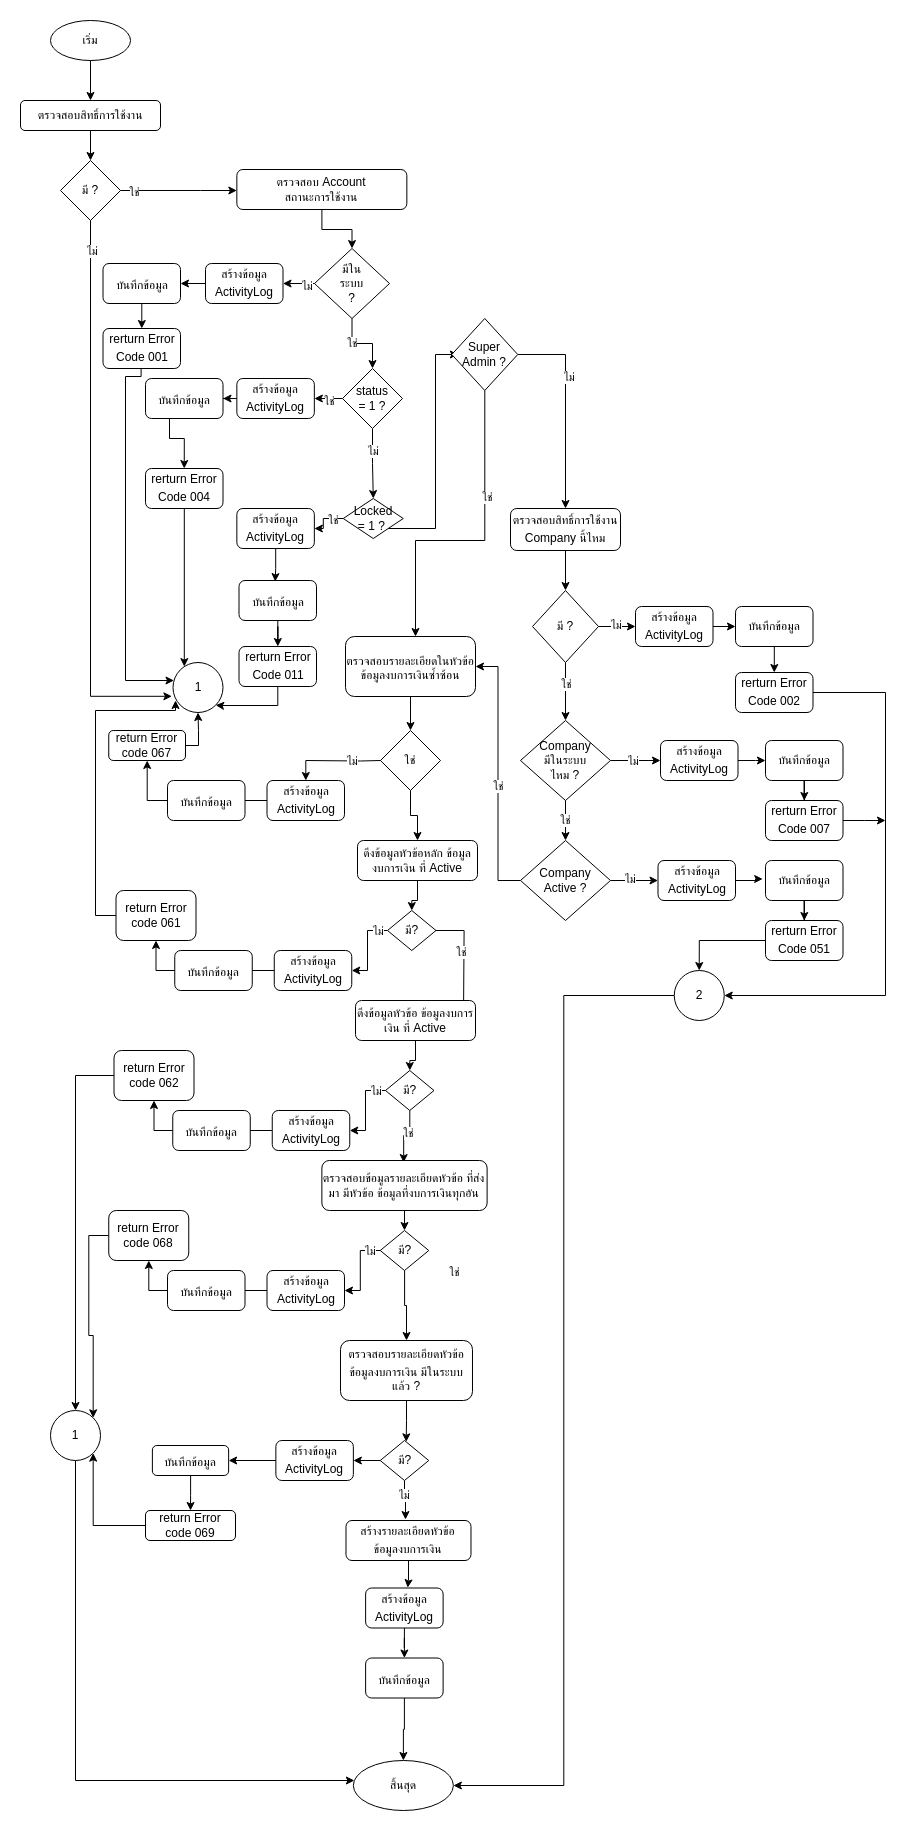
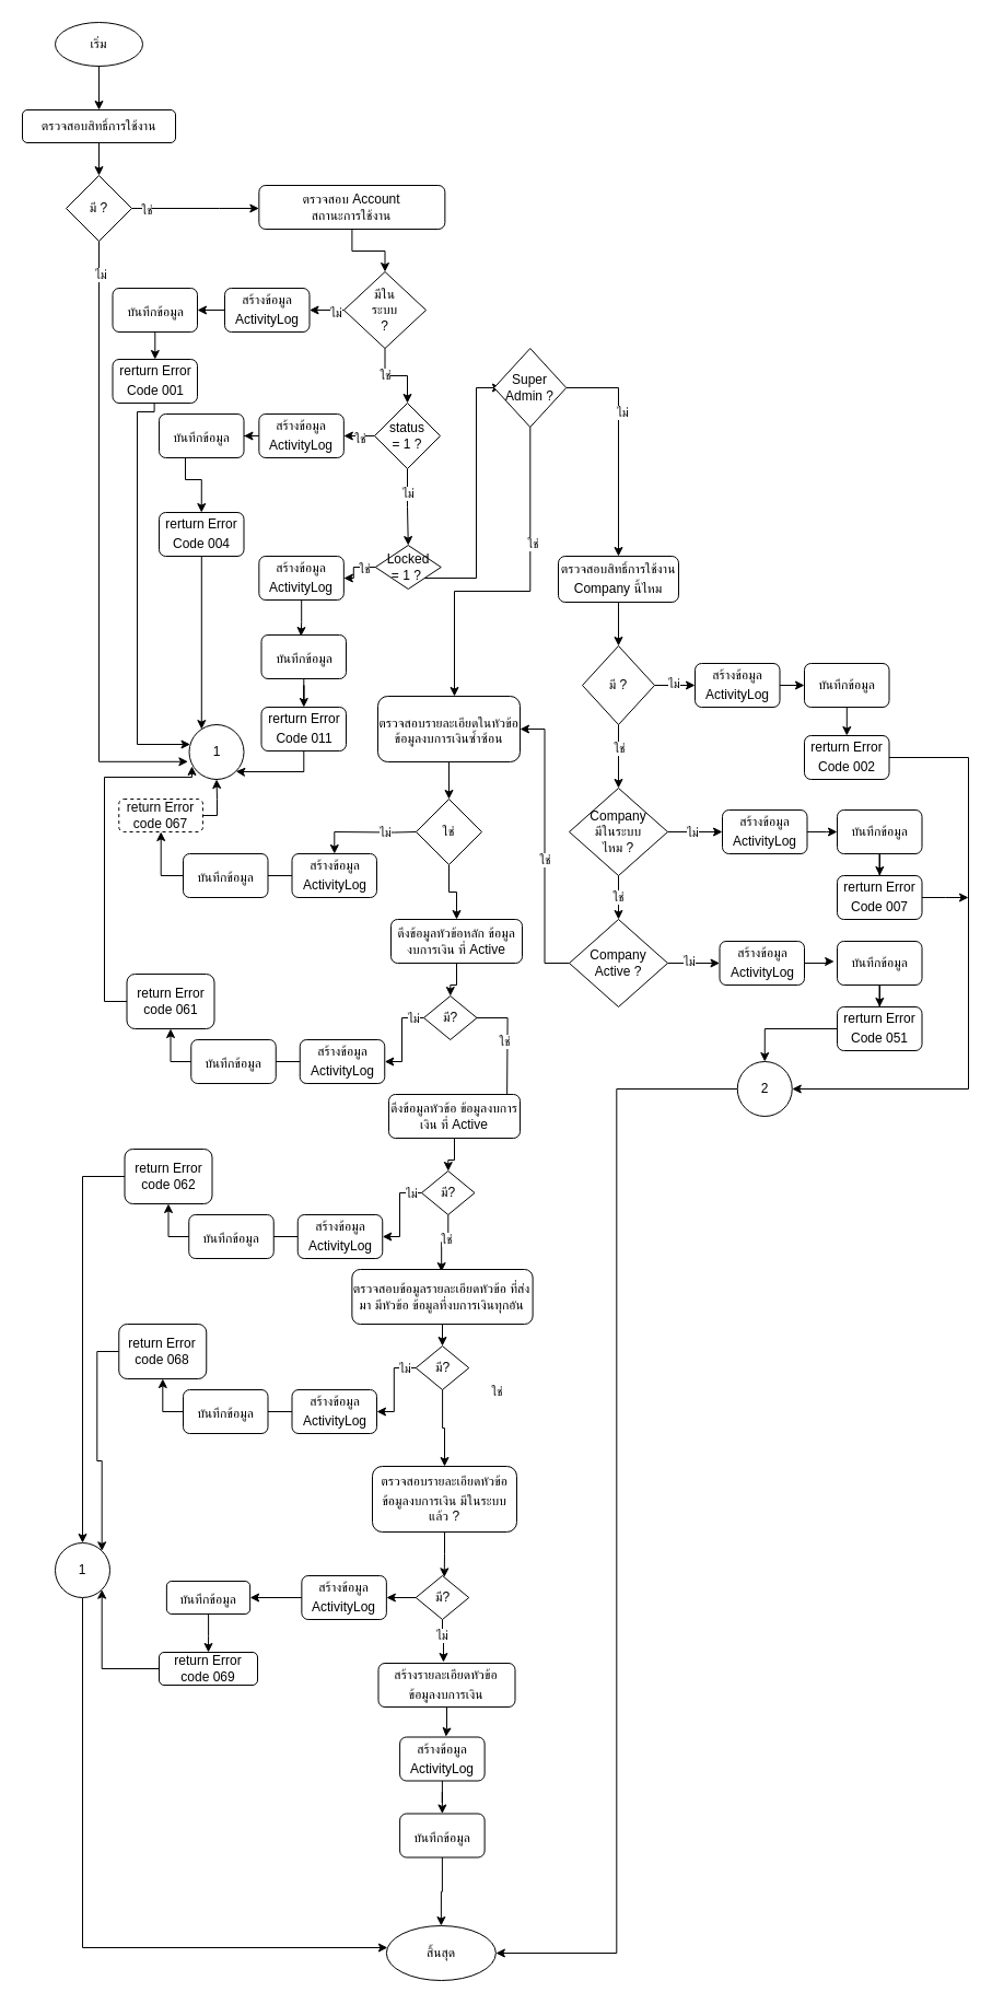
- <mxCell id="94" value="return Error code 067" style="rounded=1;whiteSpace=wrap;html=1;" vertex="1" parent="1"><mxGeometry x="108.25" y="730" width="76.75" height="30" as="geometry" /></mxCell>
+ <mxCell id="94" value="return Error code 067" style="rounded=1;whiteSpace=wrap;html=1;dashed=1;" vertex="1" parent="1"><mxGeometry x="108.25" y="730" width="76.75" height="30" as="geometry" /></mxCell>
